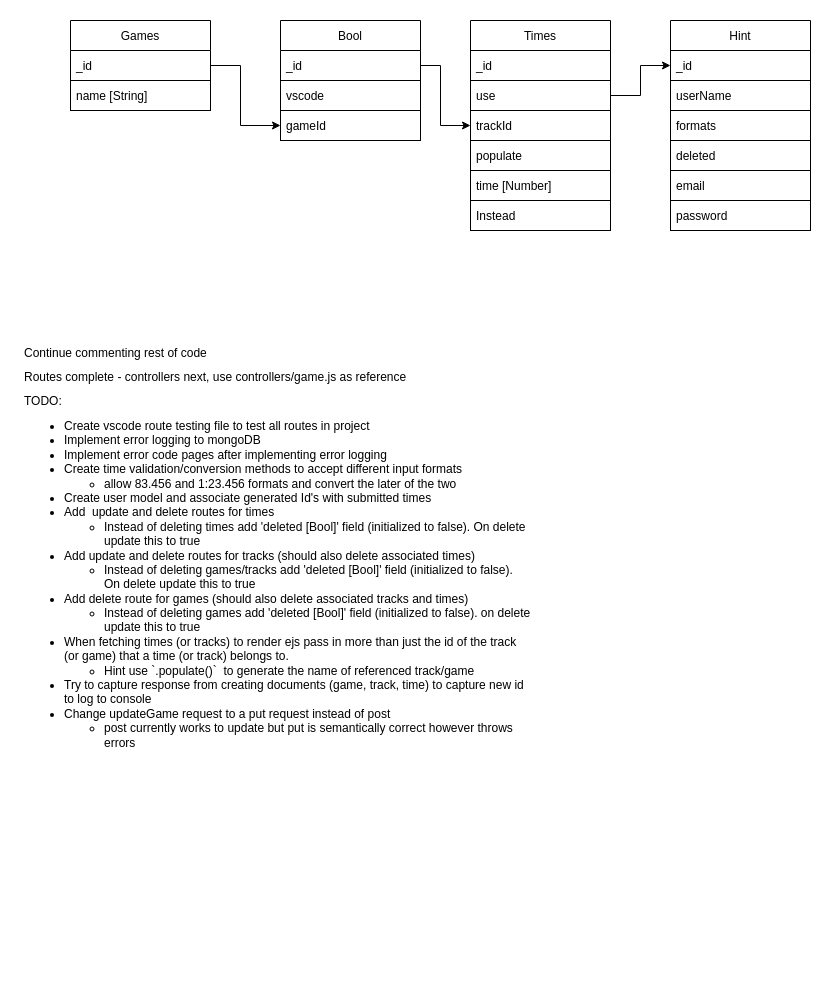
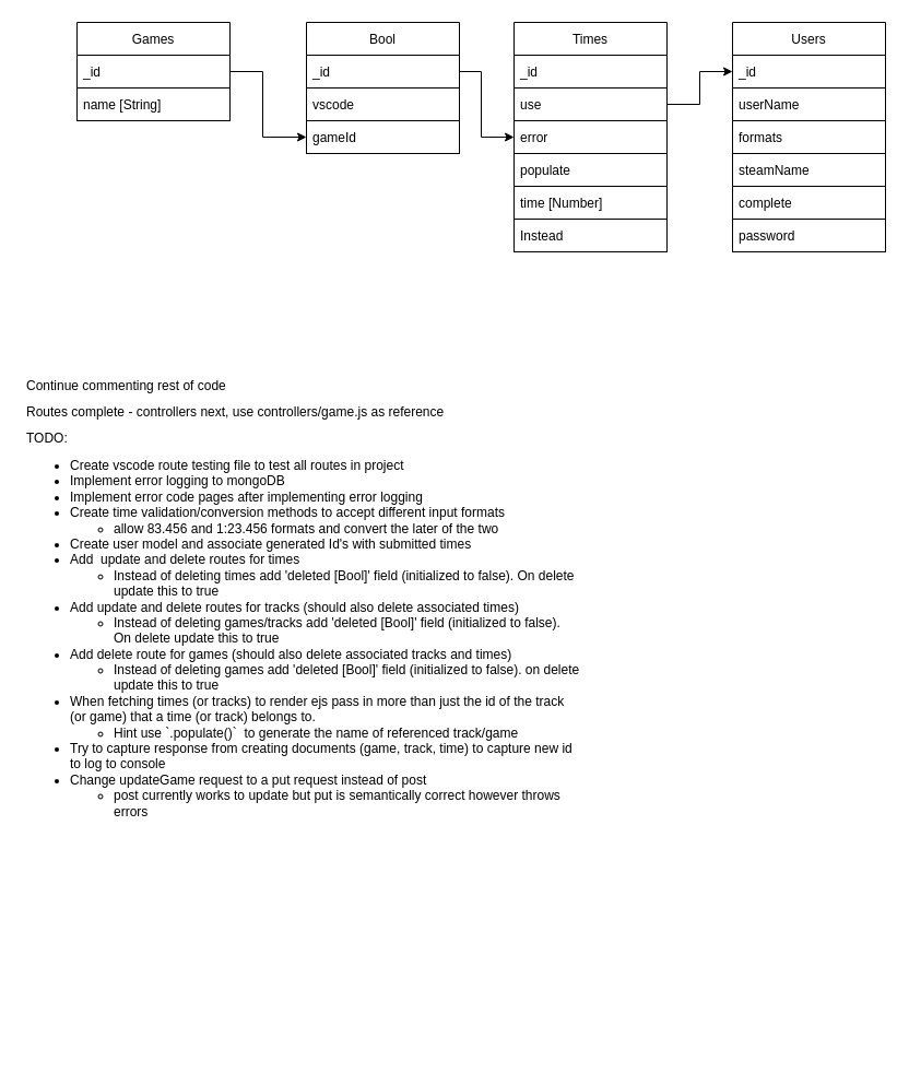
- <mxCell id="18" value="Hint" style="swimlane;fontStyle=0;childLayout=stackLayout;horizontal=1;startSize=30;horizontalStack=0;resizeParent=1;resizeParentMax=0;resizeLast=0;collapsible=1;marginBottom=0;strokeColor=default;" parent="1" vertex="1"><mxGeometry x="670" y="20" width="140" height="210" as="geometry" /></mxCell>
+ <mxCell id="18" value="Users" style="swimlane;fontStyle=0;childLayout=stackLayout;horizontal=1;startSize=30;horizontalStack=0;resizeParent=1;resizeParentMax=0;resizeLast=0;collapsible=1;marginBottom=0;strokeColor=default;" parent="1" vertex="1"><mxGeometry x="670" y="20" width="140" height="210" as="geometry" /></mxCell>
- <mxCell id="13" value="trackId" style="text;strokeColor=default;fillColor=none;align=left;verticalAlign=middle;spacingLeft=4;spacingRight=4;overflow=hidden;points=[[0,0.5],[1,0.5]];portConstraint=eastwest;rotatable=0;" parent="10" vertex="1"><mxGeometry y="90" width="140" height="30" as="geometry" /></mxCell>
+ <mxCell id="13" value="error" style="text;strokeColor=default;fillColor=none;align=left;verticalAlign=middle;spacingLeft=4;spacingRight=4;overflow=hidden;points=[[0,0.5],[1,0.5]];portConstraint=eastwest;rotatable=0;" parent="10" vertex="1"><mxGeometry y="90" width="140" height="30" as="geometry" /></mxCell>
- <mxCell id="22" value="deleted" style="text;strokeColor=default;fillColor=none;align=left;verticalAlign=middle;spacingLeft=4;spacingRight=4;overflow=hidden;points=[[0,0.5],[1,0.5]];portConstraint=eastwest;rotatable=0;" parent="18" vertex="1"><mxGeometry y="120" width="140" height="30" as="geometry" /></mxCell>
+ <mxCell id="22" value="steamName" style="text;strokeColor=default;fillColor=none;align=left;verticalAlign=middle;spacingLeft=4;spacingRight=4;overflow=hidden;points=[[0,0.5],[1,0.5]];portConstraint=eastwest;rotatable=0;" parent="18" vertex="1"><mxGeometry y="120" width="140" height="30" as="geometry" /></mxCell>
- <mxCell id="23" value="email " style="text;strokeColor=default;fillColor=none;align=left;verticalAlign=middle;spacingLeft=4;spacingRight=4;overflow=hidden;points=[[0,0.5],[1,0.5]];portConstraint=eastwest;rotatable=0;" parent="18" vertex="1"><mxGeometry y="150" width="140" height="30" as="geometry" /></mxCell>
+ <mxCell id="23" value="complete " style="text;strokeColor=default;fillColor=none;align=left;verticalAlign=middle;spacingLeft=4;spacingRight=4;overflow=hidden;points=[[0,0.5],[1,0.5]];portConstraint=eastwest;rotatable=0;" parent="18" vertex="1"><mxGeometry y="150" width="140" height="30" as="geometry" /></mxCell>
